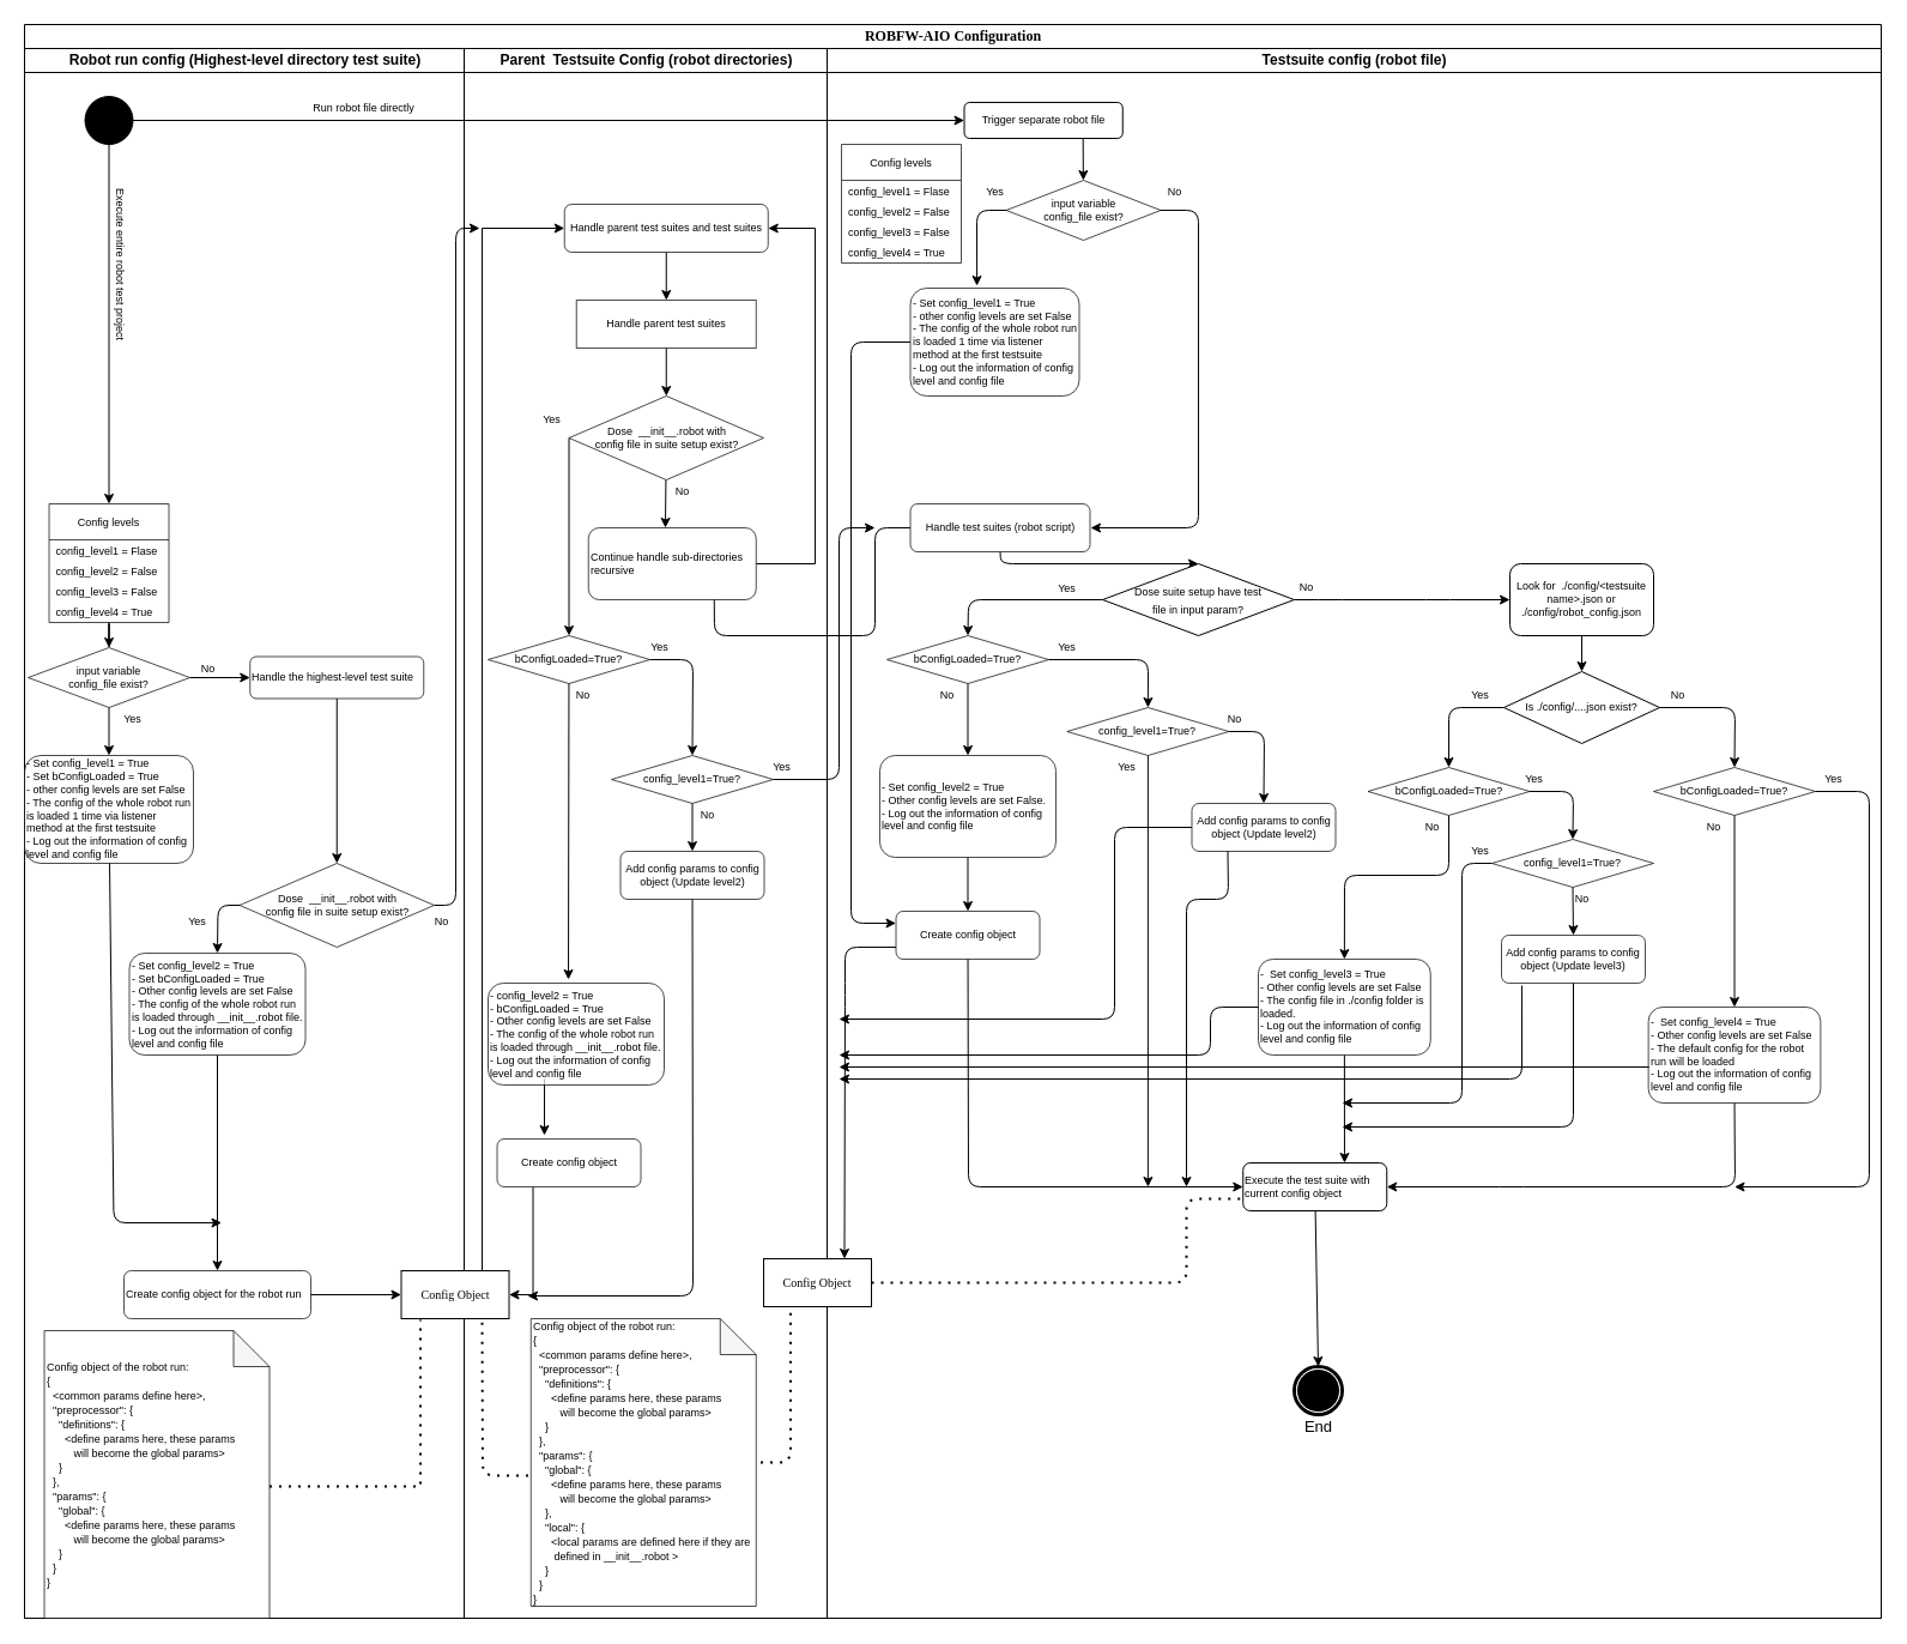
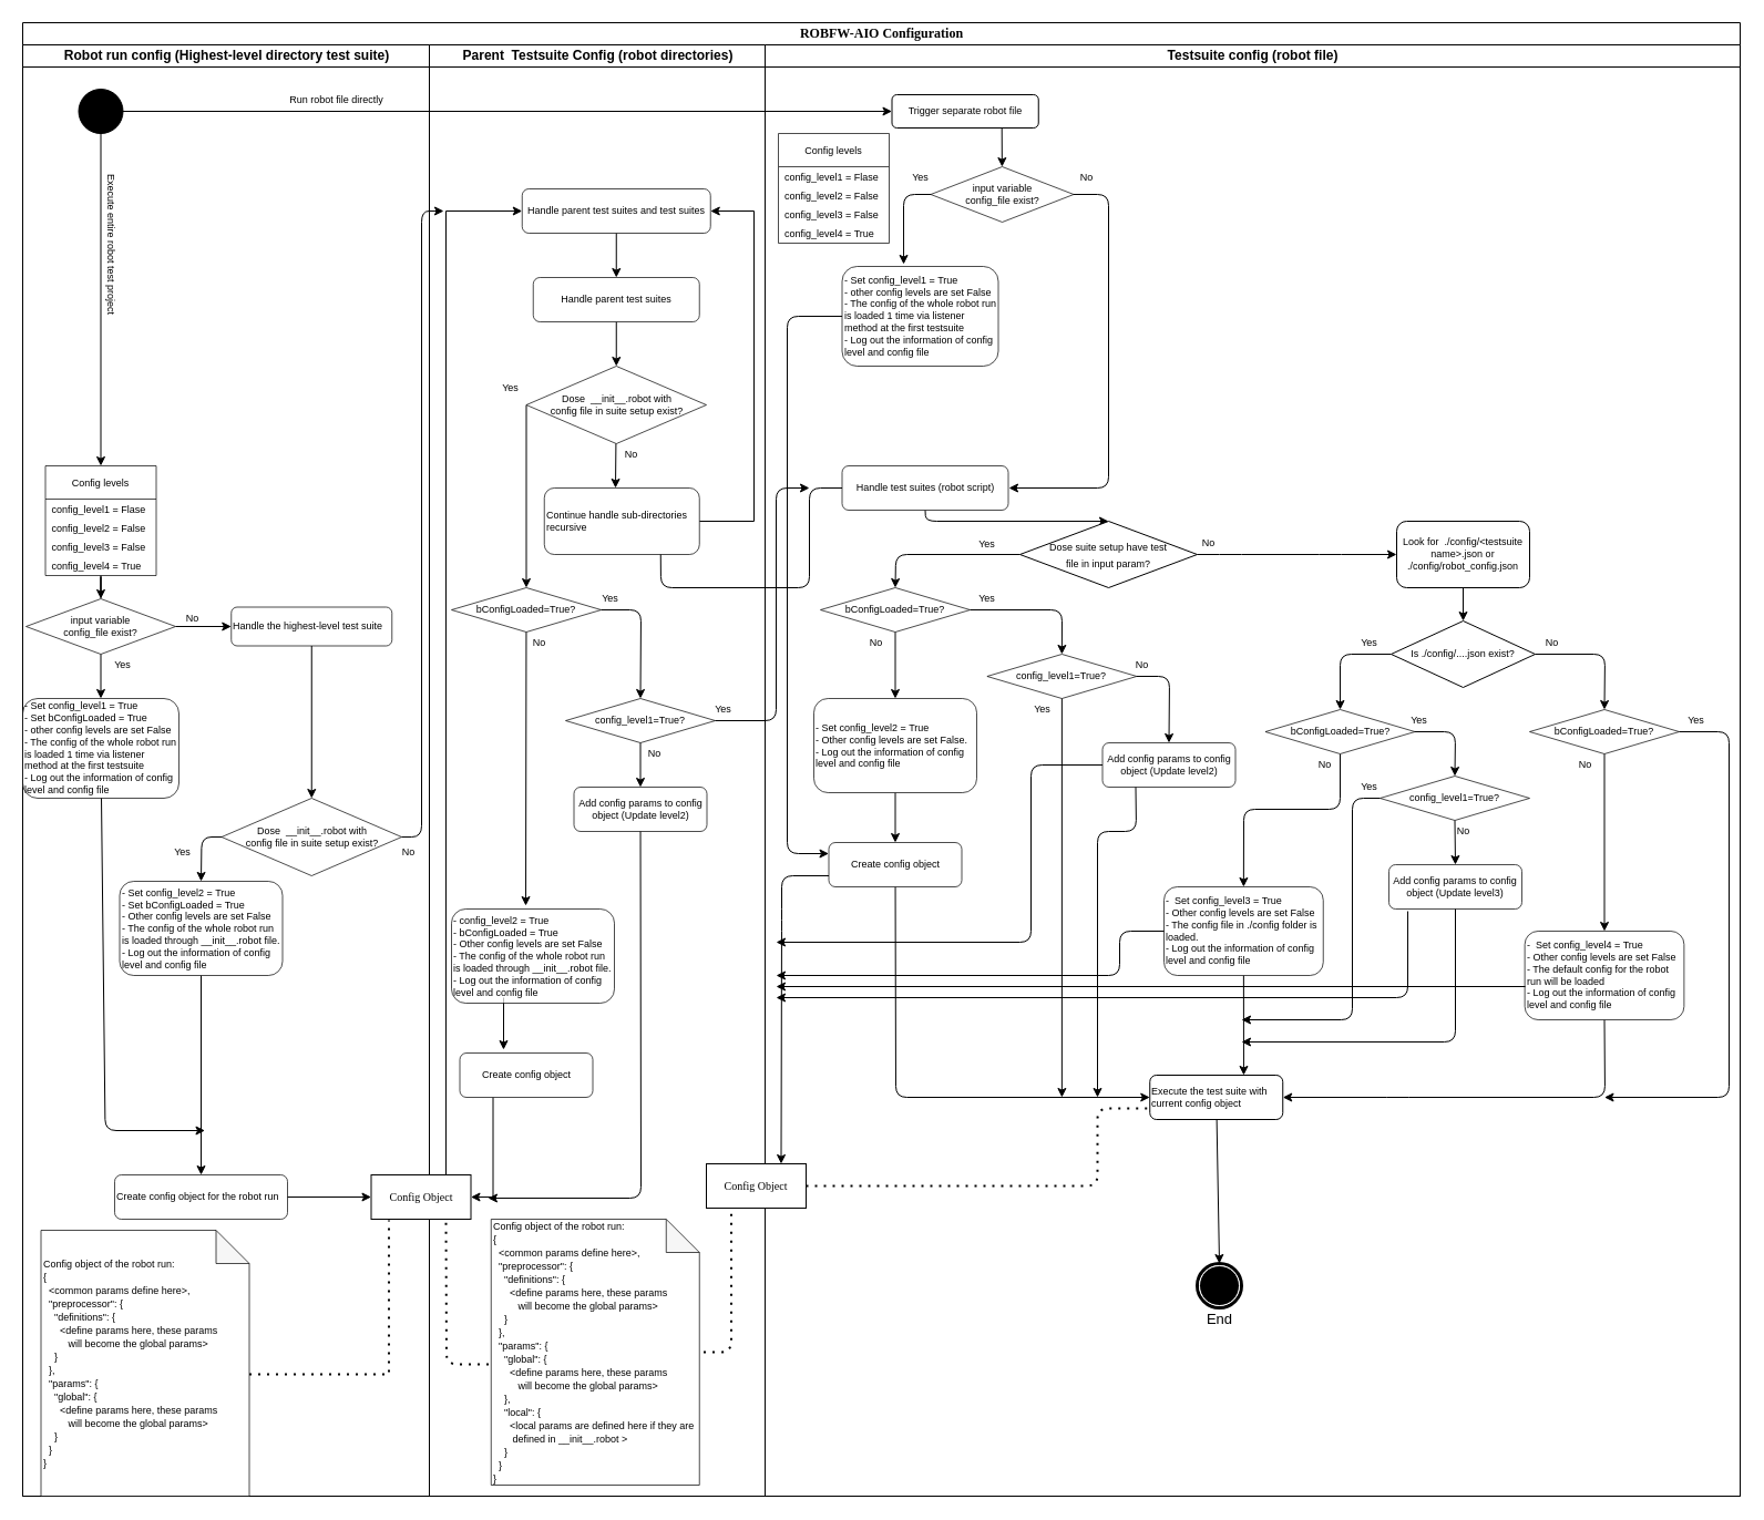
- <mxCell id="38" value="Handle parent test suites" style="whiteSpace=wrap;html=1;fontSize=9;opacity=70;rounded=0;" parent="35" vertex="1"><mxGeometry x="93.75" y="210" width="150" height="40" as="geometry" /></mxCell>
+ <mxCell id="38" value="Handle parent test suites" style="rounded=1;whiteSpace=wrap;html=1;fontSize=9;opacity=70;" parent="35" vertex="1"><mxGeometry x="93.75" y="210" width="150" height="40" as="geometry" /></mxCell>
